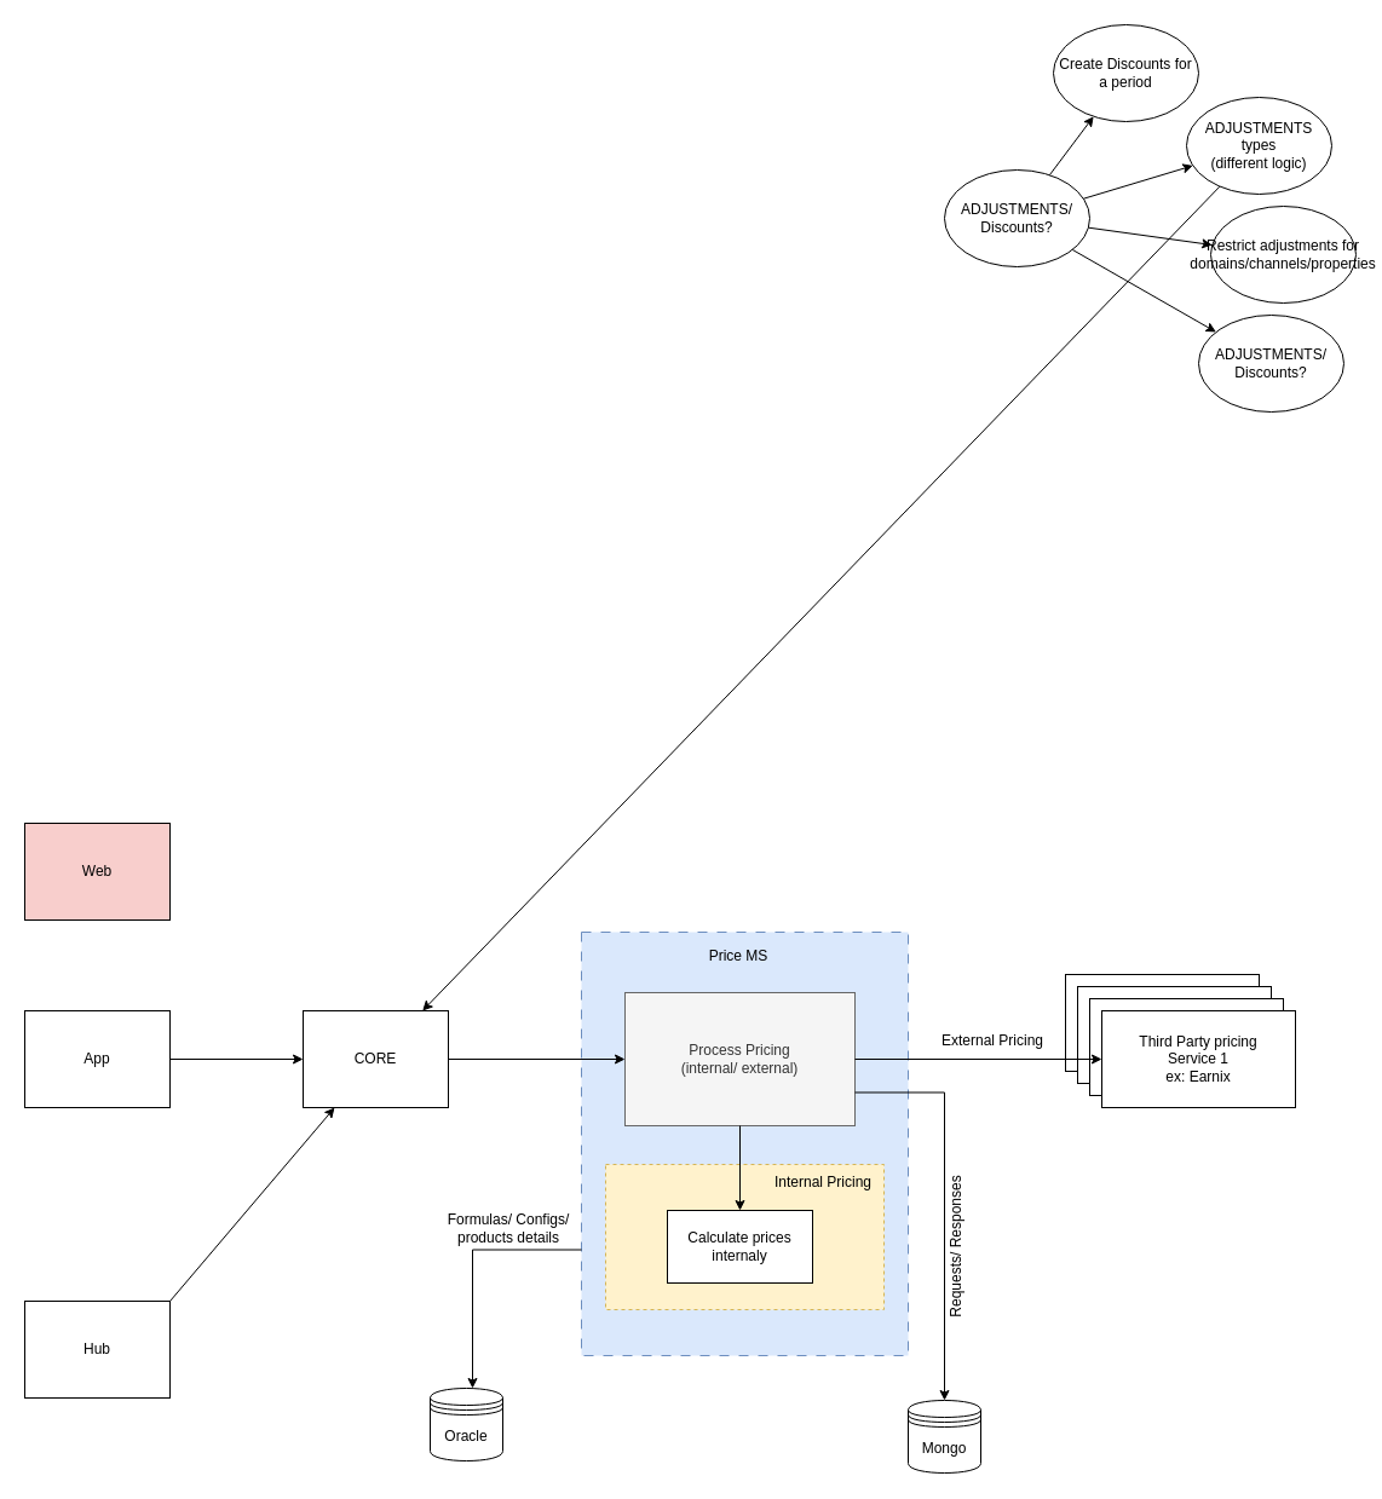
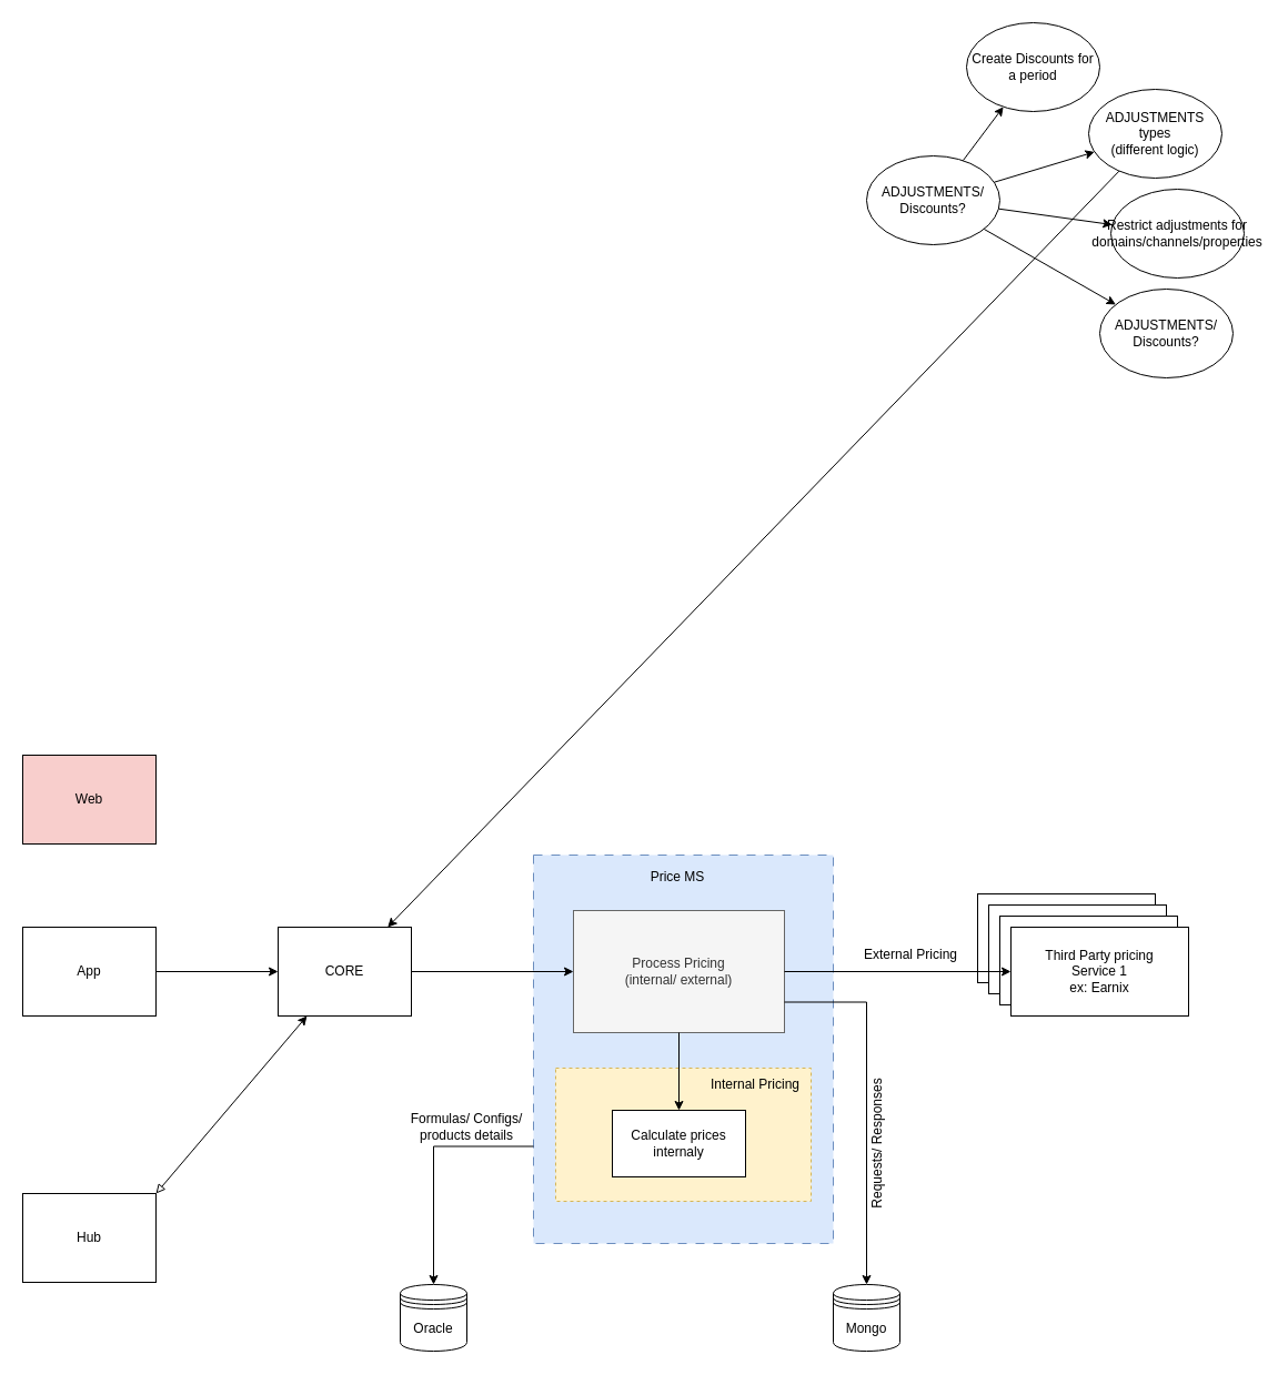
- <mxCell id="17" value="" style="rounded=0;orthogonalLoop=1;jettySize=auto;html=1;entryX=1;entryY=0;entryDx=0;entryDy=0;endArrow=none;endFill=0;startArrow=classic;startFill=1;" parent="1" source="19" target="22" edge="1"><mxGeometry relative="1" as="geometry" /></mxCell>
+ <mxCell id="17" value="" style="rounded=0;orthogonalLoop=1;jettySize=auto;html=1;entryX=1;entryY=0;entryDx=0;entryDy=0;endArrow=block;endFill=0;startArrow=classic;startFill=1;" parent="1" source="19" target="22" edge="1"><mxGeometry relative="1" as="geometry" /></mxCell>
- <mxCell id="24" value="Oracle" style="shape=datastore;whiteSpace=wrap;html=1;" parent="1" vertex="1"><mxGeometry x="355" y="1147" width="60" height="60" as="geometry" /></mxCell>
+ <mxCell id="24" value="Oracle" style="shape=datastore;whiteSpace=wrap;html=1;" parent="1" vertex="1"><mxGeometry x="360" y="1157" width="60" height="60" as="geometry" /></mxCell>
